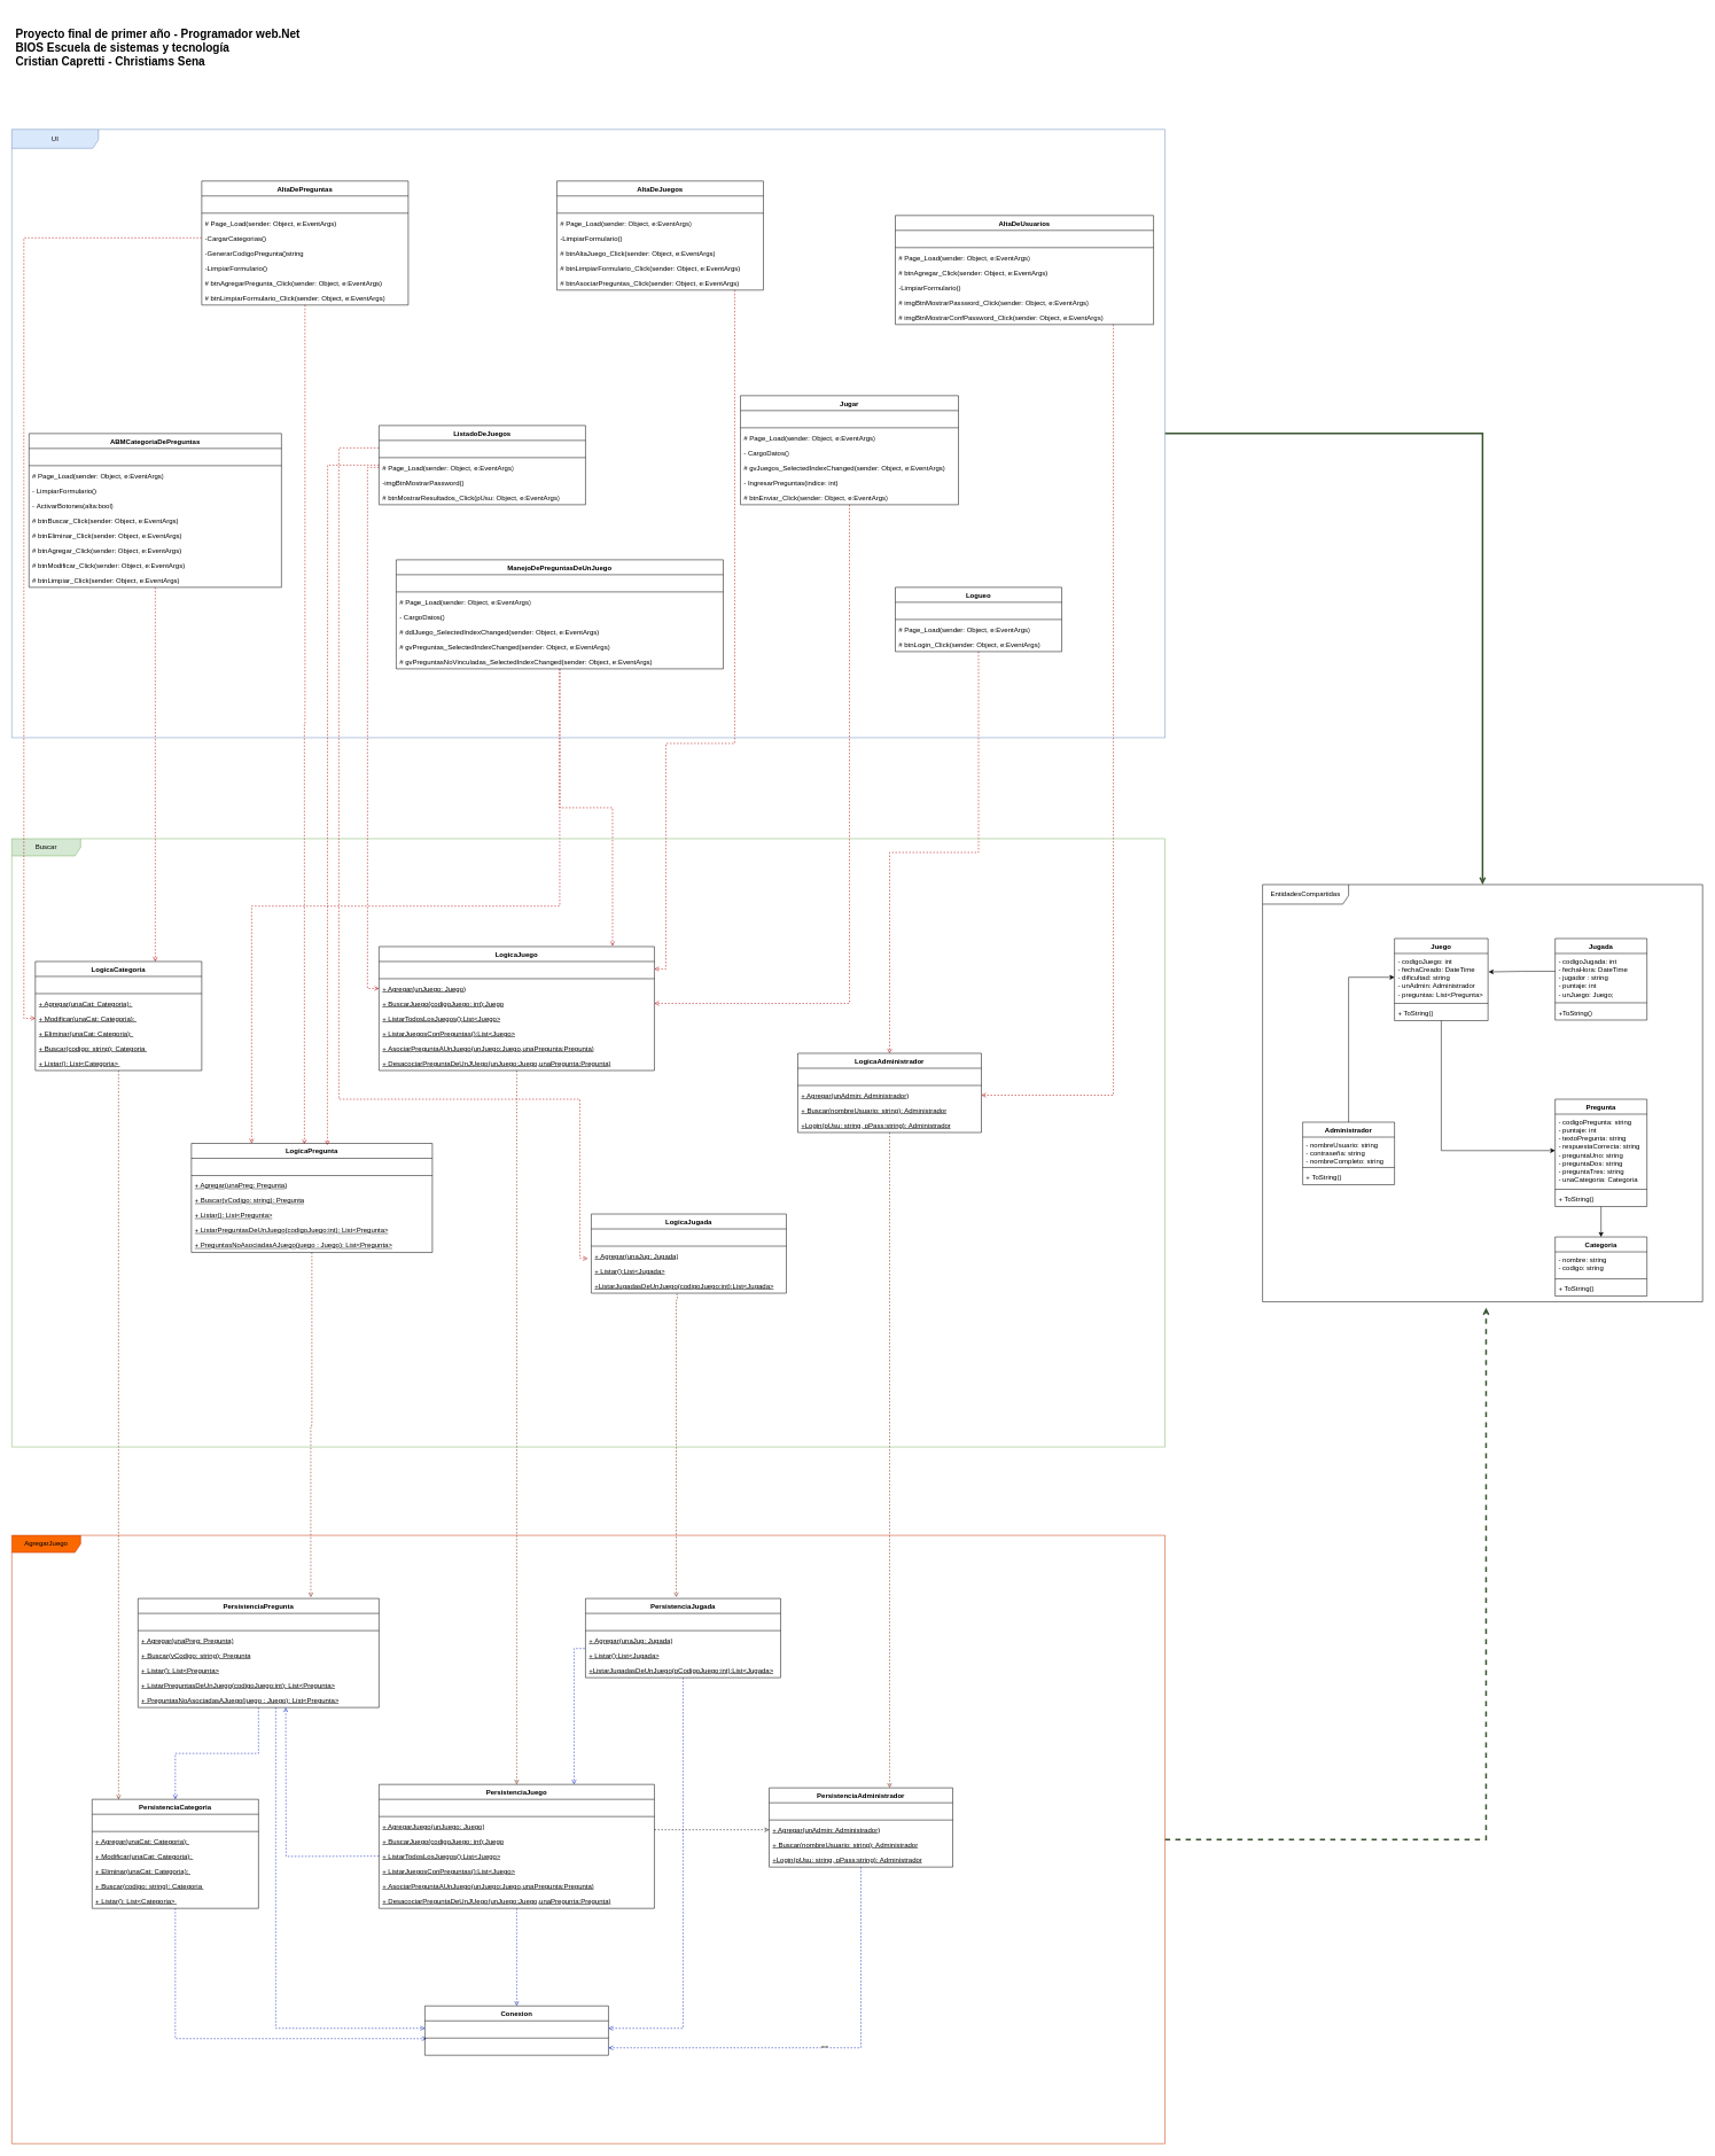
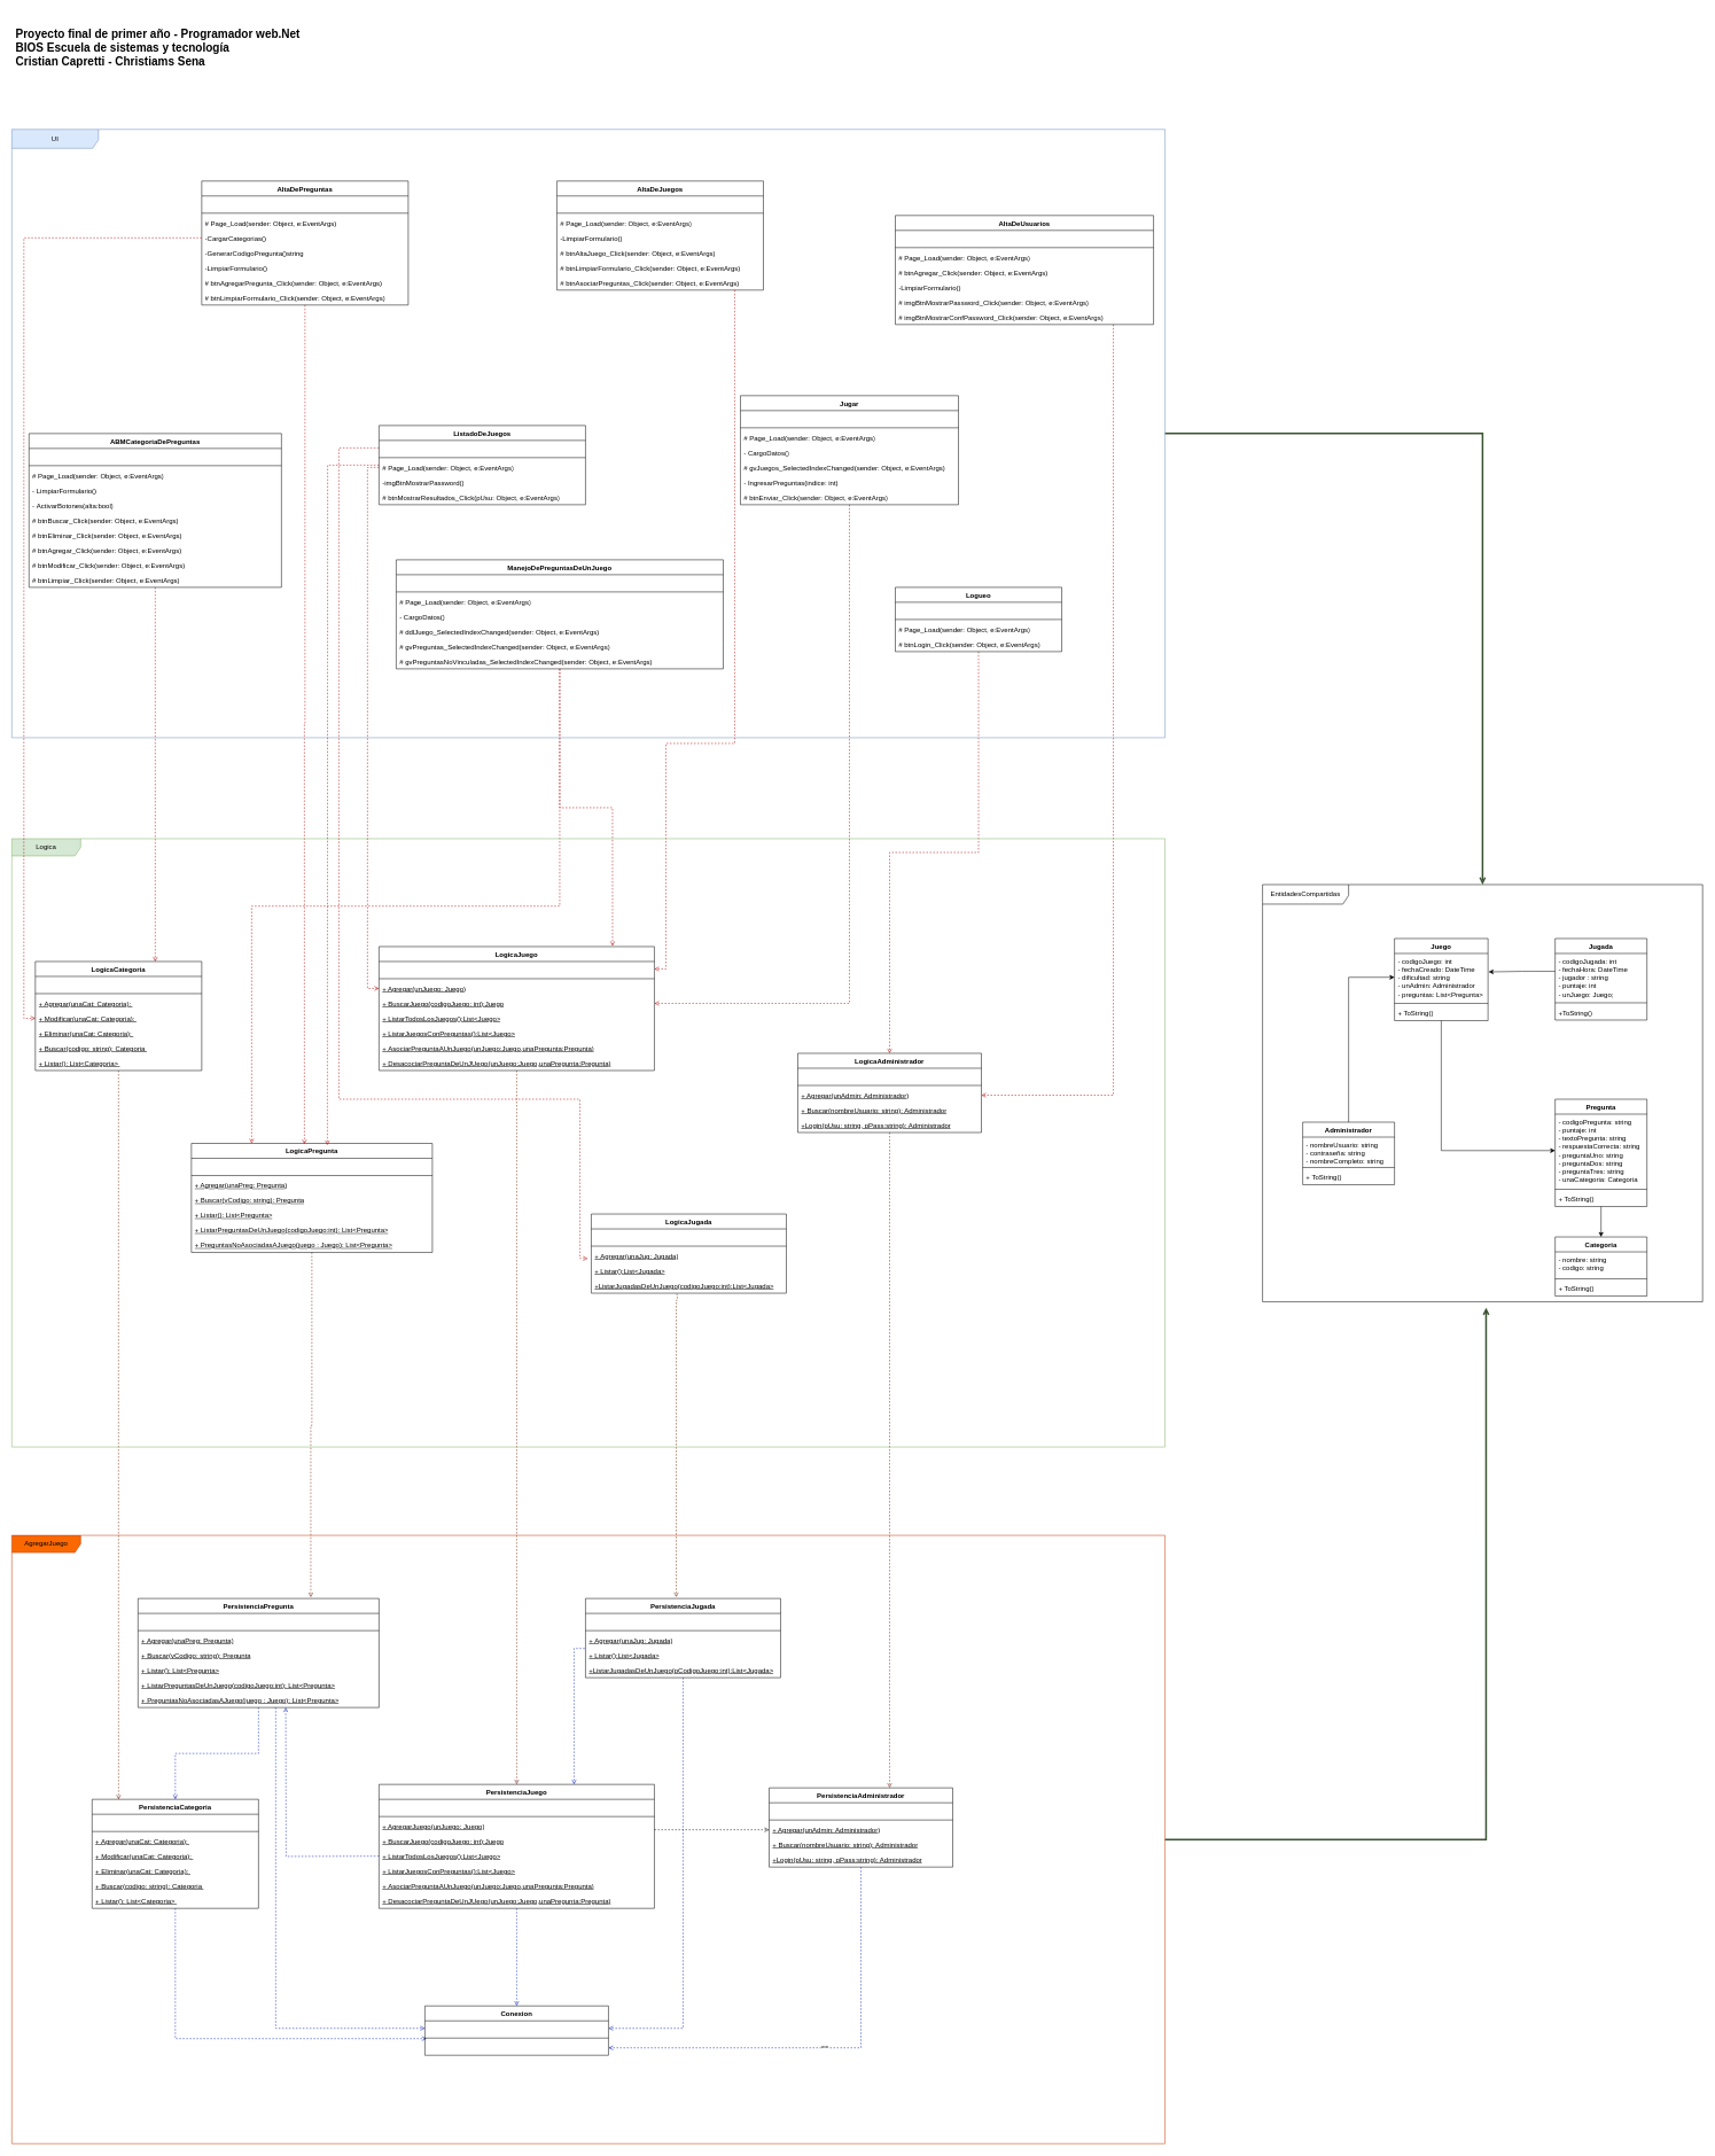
- <mxCell id="182" value="Buscar" style="shape=umlFrame;whiteSpace=wrap;html=1;pointerEvents=0;width=120;height=30;fillColor=#d5e8d4;strokeColor=#82b366;" parent="1" vertex="1"><mxGeometry x="20" y="1461" width="2010" height="1060" as="geometry" /></mxCell>
+ <mxCell id="182" value="Logica" style="shape=umlFrame;whiteSpace=wrap;html=1;pointerEvents=0;width=120;height=30;fillColor=#d5e8d4;strokeColor=#82b366;" parent="1" vertex="1"><mxGeometry x="20" y="1461" width="2010" height="1060" as="geometry" /></mxCell>
- <mxCell id="180" style="edgeStyle=orthogonalEdgeStyle;rounded=0;orthogonalLoop=1;jettySize=auto;html=1;entryX=0.508;entryY=1.014;entryDx=0;entryDy=0;entryPerimeter=0;dashed=1;endArrow=open;endFill=0;fillColor=#6d8764;strokeColor=#3A5431;strokeWidth=3;" parent="1" source="181" target="183" edge="1"><mxGeometry relative="1" as="geometry" /></mxCell>
+ <mxCell id="180" style="edgeStyle=orthogonalEdgeStyle;rounded=0;orthogonalLoop=1;jettySize=auto;html=1;entryX=0.508;entryY=1.014;entryDx=0;entryDy=0;entryPerimeter=0;dashed=0;endArrow=open;endFill=0;fillColor=#6d8764;strokeColor=#3A5431;strokeWidth=3;" parent="1" source="181" target="183" edge="1"><mxGeometry relative="1" as="geometry" /></mxCell>
